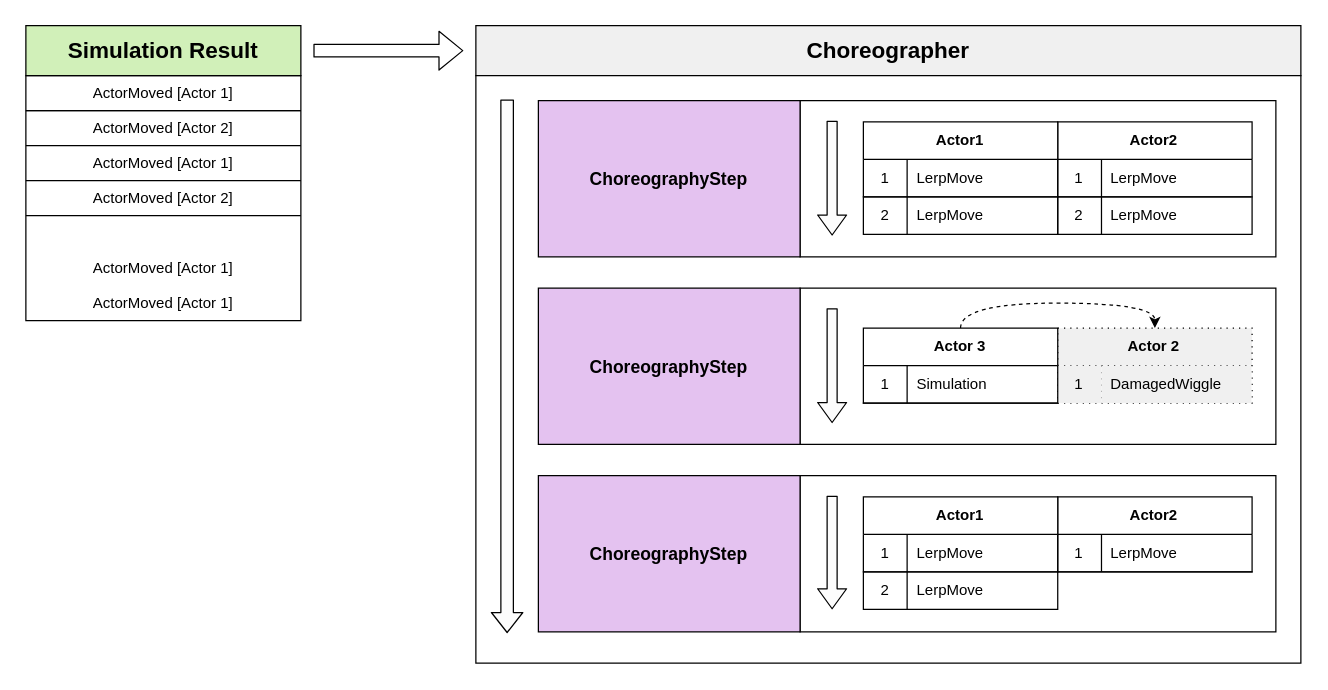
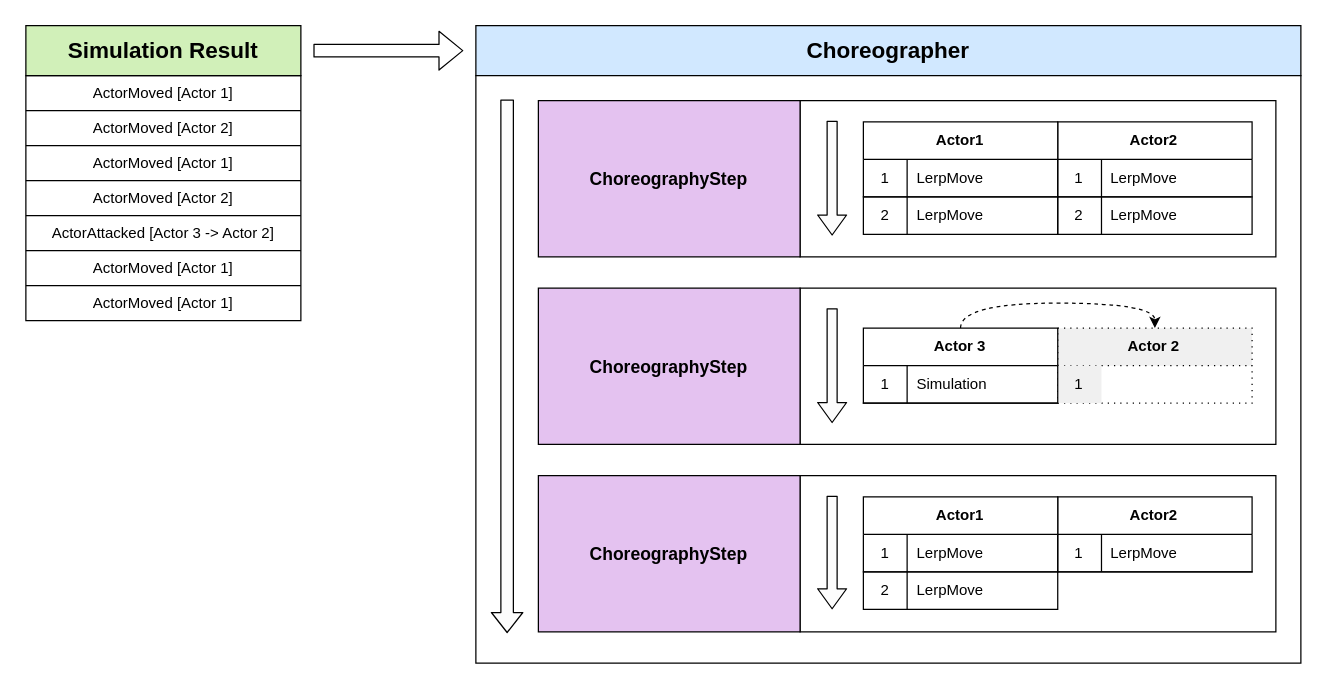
- <mxCell id="21" value="&lt;b&gt;&lt;font style=&quot;font-size: 18px&quot;&gt;Choreographer&lt;/font&gt;&lt;/b&gt;" style="rounded=0;whiteSpace=wrap;html=1;glass=0;shadow=0;sketch=0;perimeter=stepPerimeter;comic=0;fillColor=#f0f0f0;" vertex="1" parent="20"><mxGeometry width="660" height="40" as="geometry" /></mxCell>
+ <mxCell id="21" value="&lt;b&gt;&lt;font style=&quot;font-size: 18px&quot;&gt;Choreographer&lt;/font&gt;&lt;/b&gt;" style="rounded=0;whiteSpace=wrap;html=1;glass=0;shadow=0;sketch=0;perimeter=stepPerimeter;comic=0;fillColor=#D1E8FF;" vertex="1" parent="20"><mxGeometry width="660" height="40" as="geometry" /></mxCell>
+ <mxCell id="14" value="ActorAttacked [Actor 3 -&amp;gt; Actor 2]" style="shape=partialRectangle;html=1;whiteSpace=wrap;connectable=0;fillColor=none;top=0;left=0;bottom=0;right=0;overflow=hidden;" vertex="1" parent="13"><mxGeometry width="220" height="28" as="geometry" /></mxCell>
- <mxCell id="30" value="DamagedWiggle" style="shape=partialRectangle;html=1;whiteSpace=wrap;connectable=0;top=0;left=0;bottom=0;right=0;align=left;spacingLeft=6;overflow=hidden;fillColor=#F0F0F0;" vertex="1" parent="28"><mxGeometry x="35" width="120" height="30" as="geometry" /></mxCell>
